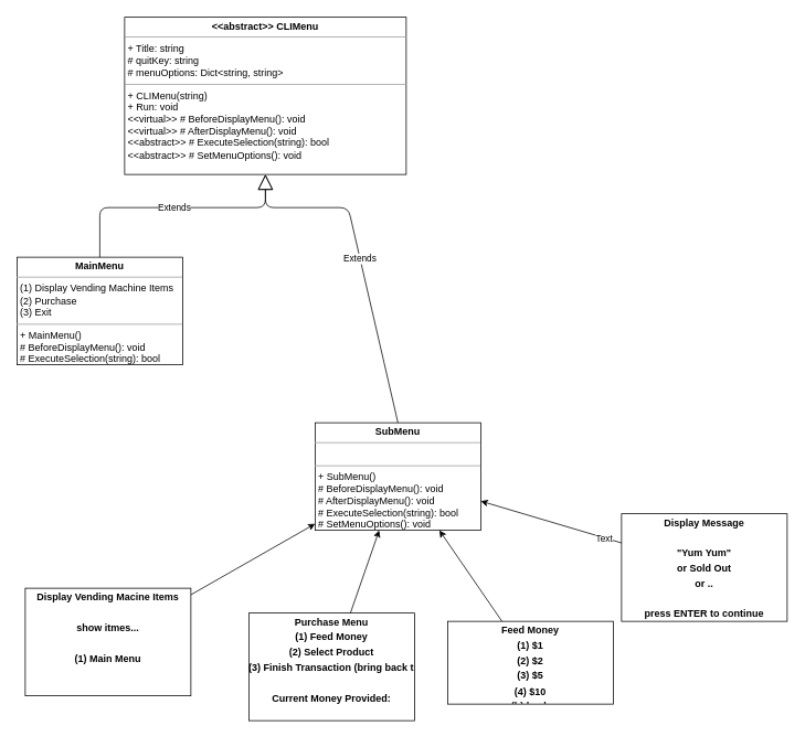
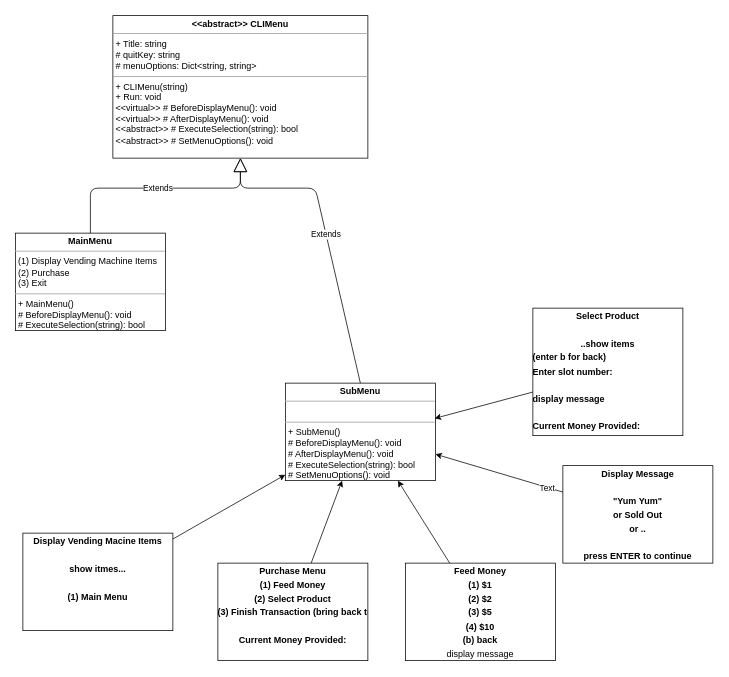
+ <mxCell id="13" value="&lt;p style=&quot;margin: 4px 0px 0px&quot;&gt;&lt;b&gt;Select Product&lt;/b&gt;&lt;/p&gt;&lt;p style=&quot;margin: 4px 0px 0px&quot;&gt;&lt;b&gt;&lt;br&gt;&lt;/b&gt;&lt;/p&gt;&lt;p style=&quot;margin: 4px 0px 0px&quot;&gt;&lt;b&gt;..show items&lt;/b&gt;&lt;/p&gt;&lt;p style=&quot;text-align: left ; margin: 4px 0px 0px&quot;&gt;&lt;b&gt;(enter b for back)&amp;nbsp;&lt;/b&gt;&lt;/p&gt;&lt;p style=&quot;text-align: left ; margin: 4px 0px 0px&quot;&gt;&lt;b&gt;Enter slot number:&lt;/b&gt;&lt;b&gt;&lt;br&gt;&lt;/b&gt;&lt;/p&gt;&lt;p style=&quot;text-align: left ; margin: 4px 0px 0px&quot;&gt;&lt;b&gt;&lt;br&gt;&lt;/b&gt;&lt;/p&gt;&lt;p style=&quot;text-align: left ; margin: 4px 0px 0px&quot;&gt;&lt;b&gt;display message&lt;/b&gt;&lt;/p&gt;&lt;p style=&quot;text-align: left ; margin: 4px 0px 0px&quot;&gt;&lt;b&gt;&lt;br&gt;&lt;/b&gt;&lt;/p&gt;&lt;p style=&quot;text-align: left ; margin: 4px 0px 0px&quot;&gt;&lt;b&gt;Current Money Provided:&lt;/b&gt;&lt;/p&gt;&lt;p style=&quot;margin: 4px 0px 0px&quot;&gt;&lt;br&gt;&lt;/p&gt;" style="verticalAlign=top;align=center;overflow=fill;fontSize=12;fontFamily=Helvetica;html=1;" vertex="1" parent="1"><mxGeometry x="710" y="410" width="200" height="170" as="geometry" /></mxCell>
+ <mxCell id="14" value="" style="endArrow=classic;html=1;entryX=0.995;entryY=0.362;entryDx=0;entryDy=0;entryPerimeter=0;" edge="1" parent="1" source="13" target="4"><mxGeometry width="50" height="50" relative="1" as="geometry"><mxPoint x="610" y="360" as="sourcePoint" /><mxPoint x="660" y="310" as="targetPoint" /></mxGeometry></mxCell>
- <mxCell id="11" value="&lt;p style=&quot;margin: 0px ; margin-top: 4px ; text-align: center&quot;&gt;&lt;b&gt;Feed Money&lt;/b&gt;&lt;/p&gt;&lt;p style=&quot;margin: 0px ; margin-top: 4px ; text-align: center&quot;&gt;&lt;b&gt;(1) $1&lt;/b&gt;&lt;br&gt;&lt;/p&gt;&lt;p style=&quot;margin: 0px ; margin-top: 4px ; text-align: center&quot;&gt;&lt;b&gt;(2) $2&lt;/b&gt;&lt;/p&gt;&lt;p style=&quot;margin: 0px ; margin-top: 4px ; text-align: center&quot;&gt;&lt;b&gt;(3) $5&lt;/b&gt;&lt;/p&gt;&lt;p style=&quot;margin: 0px ; margin-top: 4px ; text-align: center&quot;&gt;&lt;b&gt;(4) $10&lt;/b&gt;&lt;/p&gt;&lt;p style=&quot;margin: 0px ; margin-top: 4px ; text-align: center&quot;&gt;&lt;b&gt;(b) back&lt;/b&gt;&lt;/p&gt;&lt;p style=&quot;margin: 0px ; margin-top: 4px ; text-align: center&quot;&gt;display message&lt;/p&gt;&lt;p style=&quot;margin: 0px ; margin-top: 4px ; text-align: center&quot;&gt;&lt;b&gt;Current Money Provided:&lt;/b&gt;&lt;/p&gt;" style="verticalAlign=top;align=left;overflow=fill;fontSize=12;fontFamily=Helvetica;html=1;" vertex="1" parent="1"><mxGeometry x="540" y="750" width="200" height="100" as="geometry" /></mxCell>
+ <mxCell id="11" value="&lt;p style=&quot;margin: 0px ; margin-top: 4px ; text-align: center&quot;&gt;&lt;b&gt;Feed Money&lt;/b&gt;&lt;/p&gt;&lt;p style=&quot;margin: 0px ; margin-top: 4px ; text-align: center&quot;&gt;&lt;b&gt;(1) $1&lt;/b&gt;&lt;br&gt;&lt;/p&gt;&lt;p style=&quot;margin: 0px ; margin-top: 4px ; text-align: center&quot;&gt;&lt;b&gt;(2) $2&lt;/b&gt;&lt;/p&gt;&lt;p style=&quot;margin: 0px ; margin-top: 4px ; text-align: center&quot;&gt;&lt;b&gt;(3) $5&lt;/b&gt;&lt;/p&gt;&lt;p style=&quot;margin: 0px ; margin-top: 4px ; text-align: center&quot;&gt;&lt;b&gt;(4) $10&lt;/b&gt;&lt;/p&gt;&lt;p style=&quot;margin: 0px ; margin-top: 4px ; text-align: center&quot;&gt;&lt;b&gt;(b) back&lt;/b&gt;&lt;/p&gt;&lt;p style=&quot;margin: 0px ; margin-top: 4px ; text-align: center&quot;&gt;display message&lt;/p&gt;&lt;p style=&quot;margin: 0px ; margin-top: 4px ; text-align: center&quot;&gt;&lt;b&gt;Current Money Provided:&lt;/b&gt;&lt;/p&gt;" style="verticalAlign=top;align=left;overflow=fill;fontSize=12;fontFamily=Helvetica;html=1;" vertex="1" parent="1"><mxGeometry x="540" y="750" width="200" height="130" as="geometry" /></mxCell>
- <mxCell id="9" value="&lt;p style=&quot;margin: 0px ; margin-top: 4px ; text-align: center&quot;&gt;&lt;b&gt;Purchase Menu&lt;/b&gt;&lt;/p&gt;&lt;p style=&quot;margin: 0px ; margin-top: 4px ; text-align: center&quot;&gt;&lt;b&gt;(1) Feed Money&lt;/b&gt;&lt;br&gt;&lt;/p&gt;&lt;p style=&quot;margin: 0px ; margin-top: 4px ; text-align: center&quot;&gt;&lt;b&gt;(2) Select Product&lt;/b&gt;&lt;/p&gt;&lt;p style=&quot;margin: 0px ; margin-top: 4px ; text-align: center&quot;&gt;&lt;b&gt;(3) Finish Transaction (bring back to main)&lt;/b&gt;&lt;/p&gt;&lt;p style=&quot;margin: 0px ; margin-top: 4px ; text-align: center&quot;&gt;&lt;br&gt;&lt;/p&gt;&lt;p style=&quot;margin: 0px ; margin-top: 4px ; text-align: center&quot;&gt;&lt;b&gt;Current Money Provided:&lt;/b&gt;&lt;/p&gt;" style="verticalAlign=top;align=left;overflow=fill;fontSize=12;fontFamily=Helvetica;html=1;" vertex="1" parent="1"><mxGeometry x="300" y="740" width="200" height="130" as="geometry" /></mxCell>
+ <mxCell id="9" value="&lt;p style=&quot;margin: 0px ; margin-top: 4px ; text-align: center&quot;&gt;&lt;b&gt;Purchase Menu&lt;/b&gt;&lt;/p&gt;&lt;p style=&quot;margin: 0px ; margin-top: 4px ; text-align: center&quot;&gt;&lt;b&gt;(1) Feed Money&lt;/b&gt;&lt;br&gt;&lt;/p&gt;&lt;p style=&quot;margin: 0px ; margin-top: 4px ; text-align: center&quot;&gt;&lt;b&gt;(2) Select Product&lt;/b&gt;&lt;/p&gt;&lt;p style=&quot;margin: 0px ; margin-top: 4px ; text-align: center&quot;&gt;&lt;b&gt;(3) Finish Transaction (bring back to main)&lt;/b&gt;&lt;/p&gt;&lt;p style=&quot;margin: 0px ; margin-top: 4px ; text-align: center&quot;&gt;&lt;br&gt;&lt;/p&gt;&lt;p style=&quot;margin: 0px ; margin-top: 4px ; text-align: center&quot;&gt;&lt;b&gt;Current Money Provided:&lt;/b&gt;&lt;/p&gt;" style="verticalAlign=top;align=left;overflow=fill;fontSize=12;fontFamily=Helvetica;html=1;" vertex="1" parent="1"><mxGeometry x="290" y="750" width="200" height="130" as="geometry" /></mxCell>
